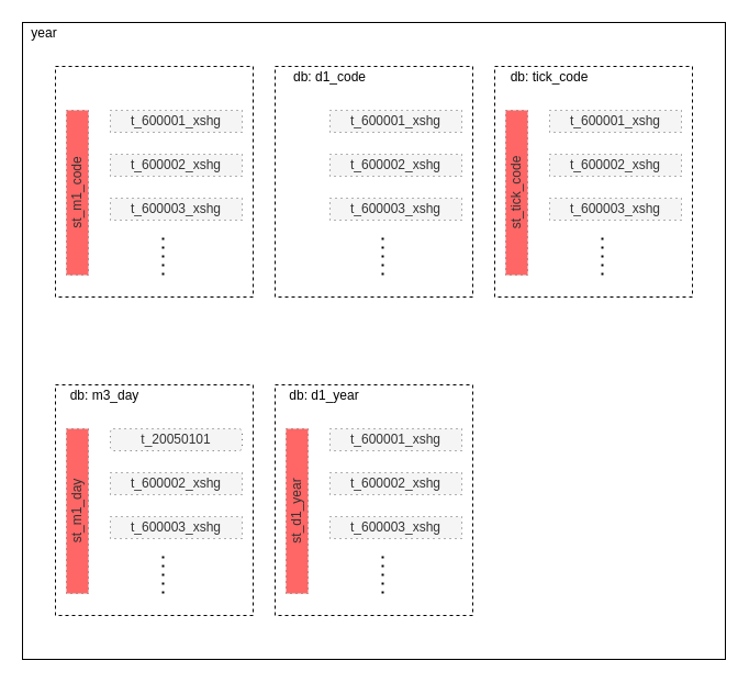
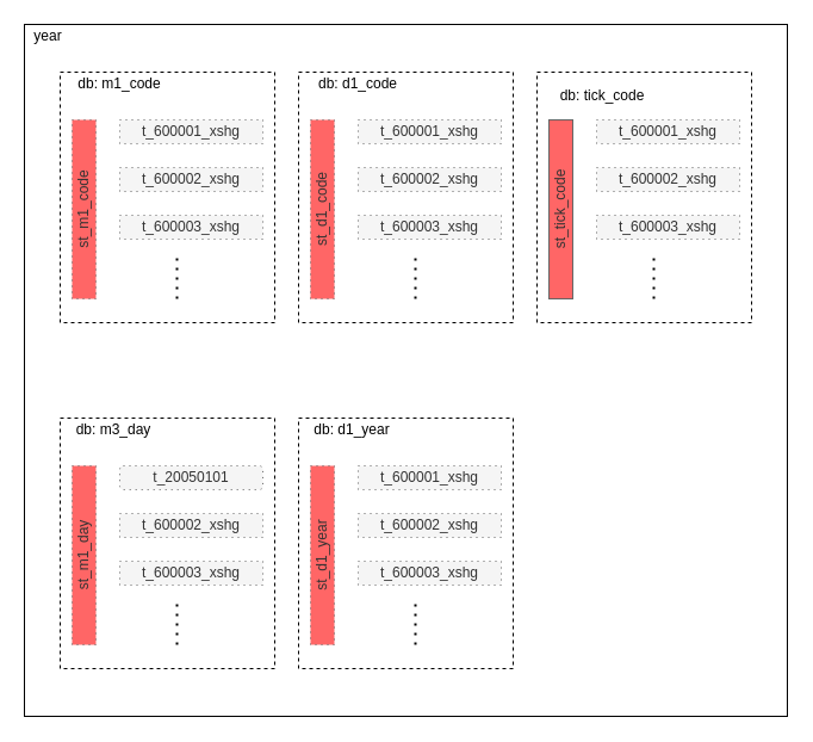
+ <mxCell id="7" value="db: m1_code" style="text;html=1;strokeColor=none;fillColor=none;align=center;verticalAlign=middle;whiteSpace=wrap;rounded=0;sketch=0;" vertex="1" parent="5"><mxGeometry x="10" width="80" height="20" as="geometry" /></mxCell>
- <mxCell id="23" value="db: tick_code" style="text;html=1;strokeColor=none;fillColor=none;align=center;verticalAlign=middle;whiteSpace=wrap;rounded=0;sketch=0;" vertex="1" parent="21"><mxGeometry x="10" width="80" height="20" as="geometry" /></mxCell>
+ <mxCell id="23" value="db: tick_code" style="text;html=1;strokeColor=none;fillColor=none;align=center;verticalAlign=middle;whiteSpace=wrap;rounded=0;sketch=0;" vertex="1" parent="21"><mxGeometry x="15" y="10" width="80" height="20" as="geometry" /></mxCell>
+ <mxCell id="20" value="st_d1_code" style="rounded=0;whiteSpace=wrap;html=1;dashed=1;sketch=0;strokeColor=#666666;dashPattern=1 4;fontColor=#333333;horizontal=0;verticalAlign=middle;fillColor=#FF6666;" vertex="1" parent="13"><mxGeometry x="10" y="40" width="20" height="150" as="geometry" /></mxCell>
- <mxCell id="28" value="st_tick_code" style="rounded=0;whiteSpace=wrap;html=1;dashed=1;sketch=0;strokeColor=#666666;dashPattern=1 4;fontColor=#333333;horizontal=0;verticalAlign=middle;fillColor=#FF6666;" vertex="1" parent="21"><mxGeometry x="10" y="40" width="20" height="150" as="geometry" /></mxCell>
+ <mxCell id="28" value="st_tick_code" style="rounded=0;whiteSpace=wrap;html=1;dashed=0;sketch=0;strokeColor=#666666;dashPattern=1 4;fontColor=#333333;horizontal=0;verticalAlign=middle;fillColor=#FF6666;" vertex="1" parent="21"><mxGeometry x="10" y="40" width="20" height="150" as="geometry" /></mxCell>
